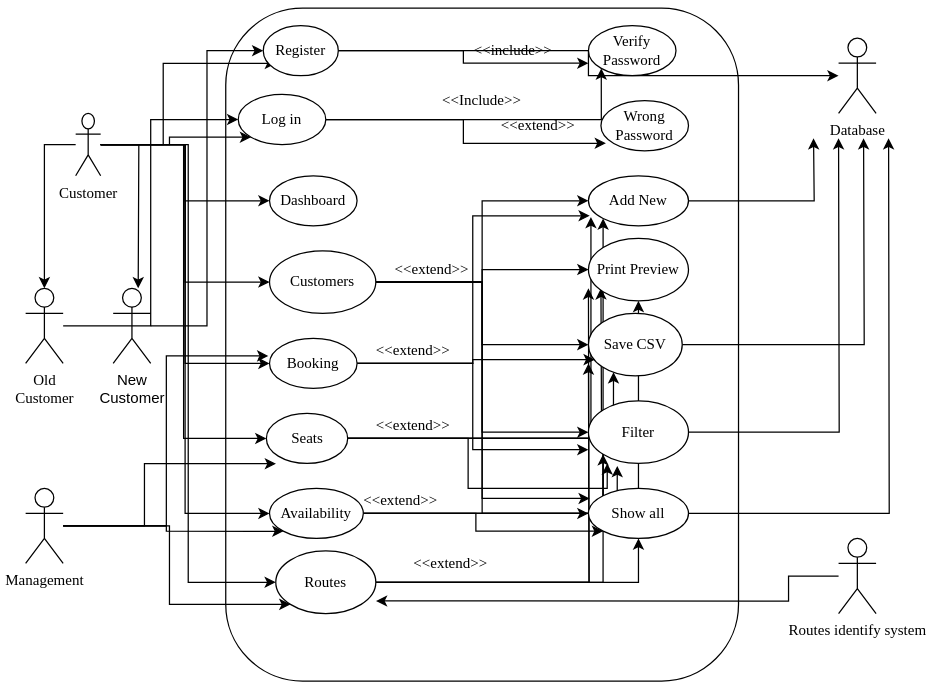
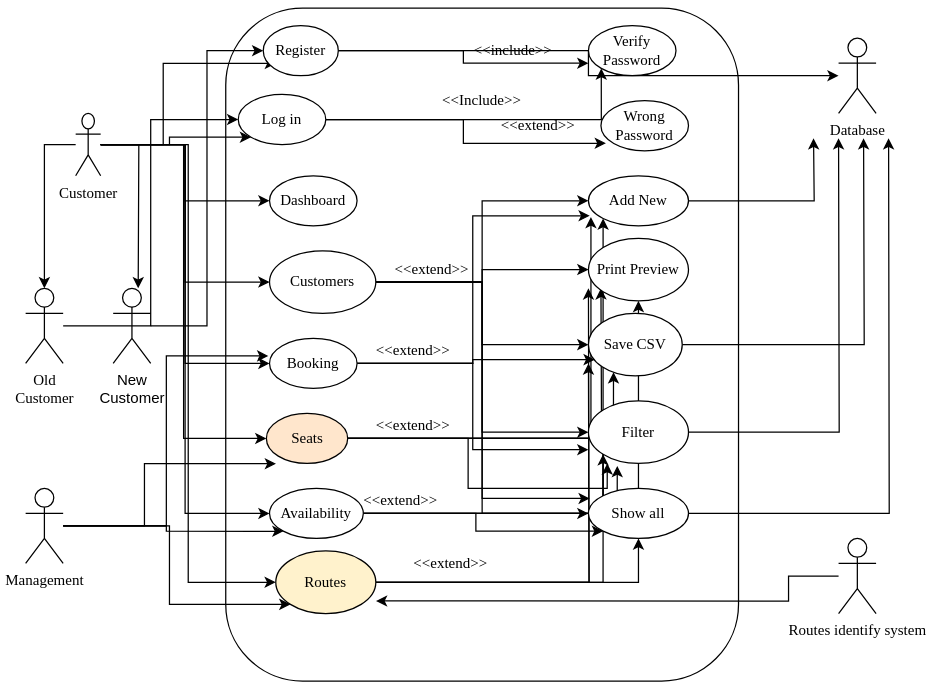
- <mxCell id="41" value="Seats" style="ellipse;whiteSpace=wrap;html=1;fontFamily=Verdana;" vertex="1" parent="1"><mxGeometry x="212.5" y="330" width="65" height="40" as="geometry" /></mxCell>
+ <mxCell id="41" value="Seats" style="ellipse;whiteSpace=wrap;html=1;fontFamily=Verdana;fillColor=#ffe6cc;" vertex="1" parent="1"><mxGeometry x="212.5" y="330" width="65" height="40" as="geometry" /></mxCell>
- <mxCell id="51" value="Routes" style="ellipse;whiteSpace=wrap;html=1;fontFamily=Verdana;" vertex="1" parent="1"><mxGeometry x="220" y="440" width="80" height="50" as="geometry" /></mxCell>
+ <mxCell id="51" value="Routes" style="ellipse;whiteSpace=wrap;html=1;fontFamily=Verdana;fillColor=#fff2cc;" vertex="1" parent="1"><mxGeometry x="220" y="440" width="80" height="50" as="geometry" /></mxCell>
